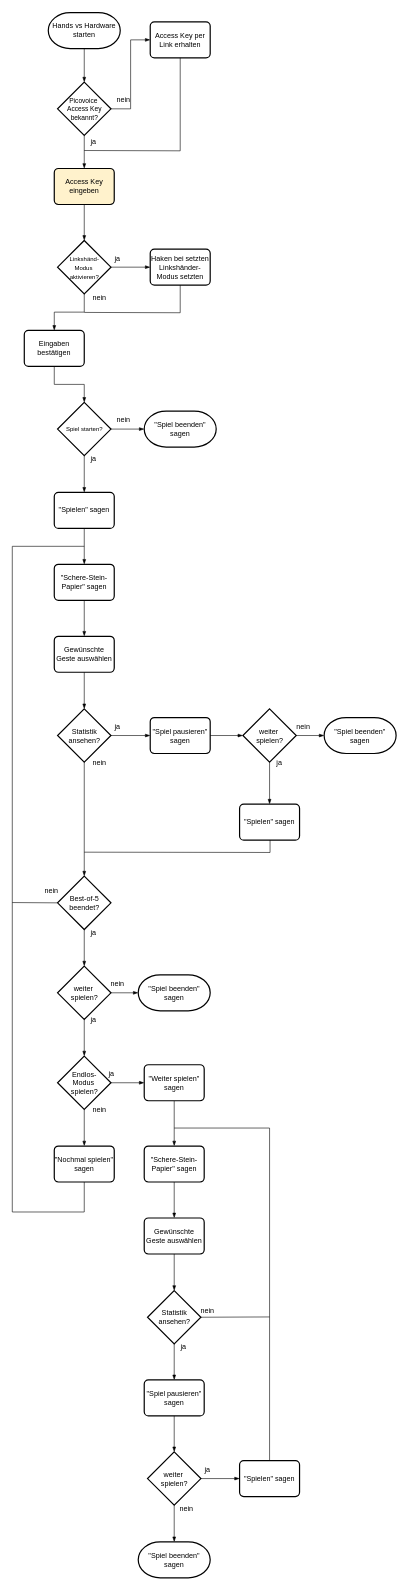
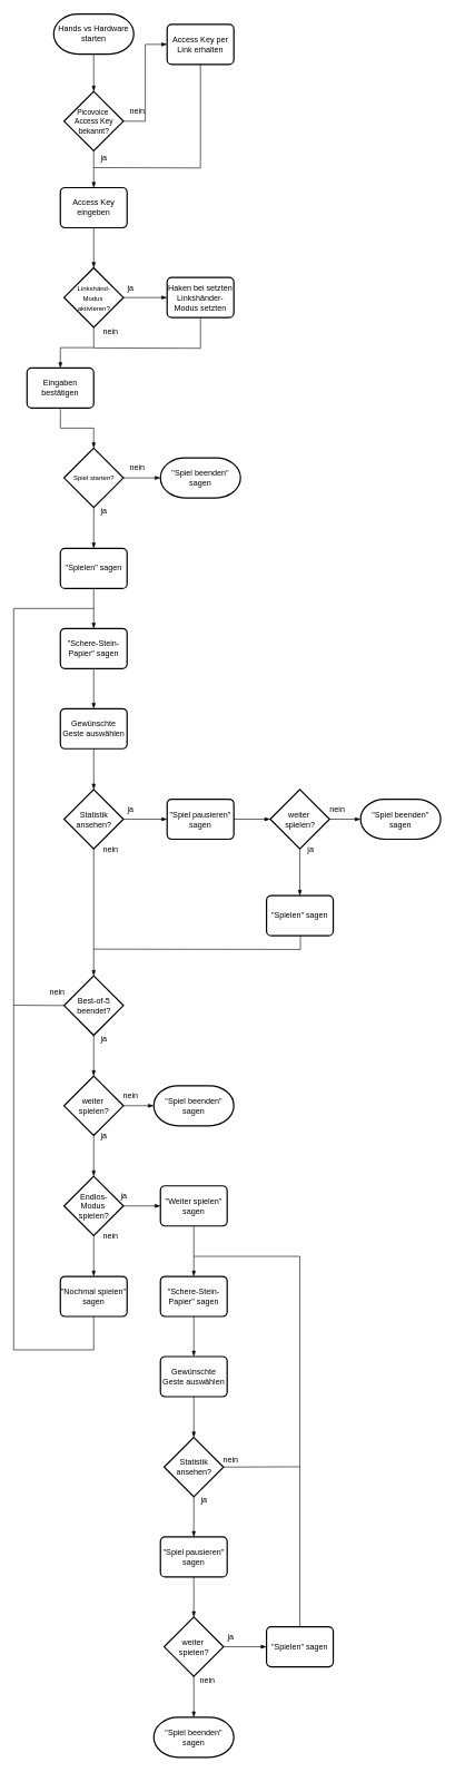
- <mxCell id="6" value="Access Key eingeben" style="rounded=1;whiteSpace=wrap;html=1;absoluteArcSize=1;arcSize=14;strokeWidth=2;fillColor=#fff2cc;" parent="1" vertex="1"><mxGeometry x="90" y="280" width="100" height="60" as="geometry" /></mxCell>
+ <mxCell id="6" value="Access Key eingeben" style="rounded=1;whiteSpace=wrap;html=1;absoluteArcSize=1;arcSize=14;strokeWidth=2;" parent="1" vertex="1"><mxGeometry x="90" y="280" width="100" height="60" as="geometry" /></mxCell>
